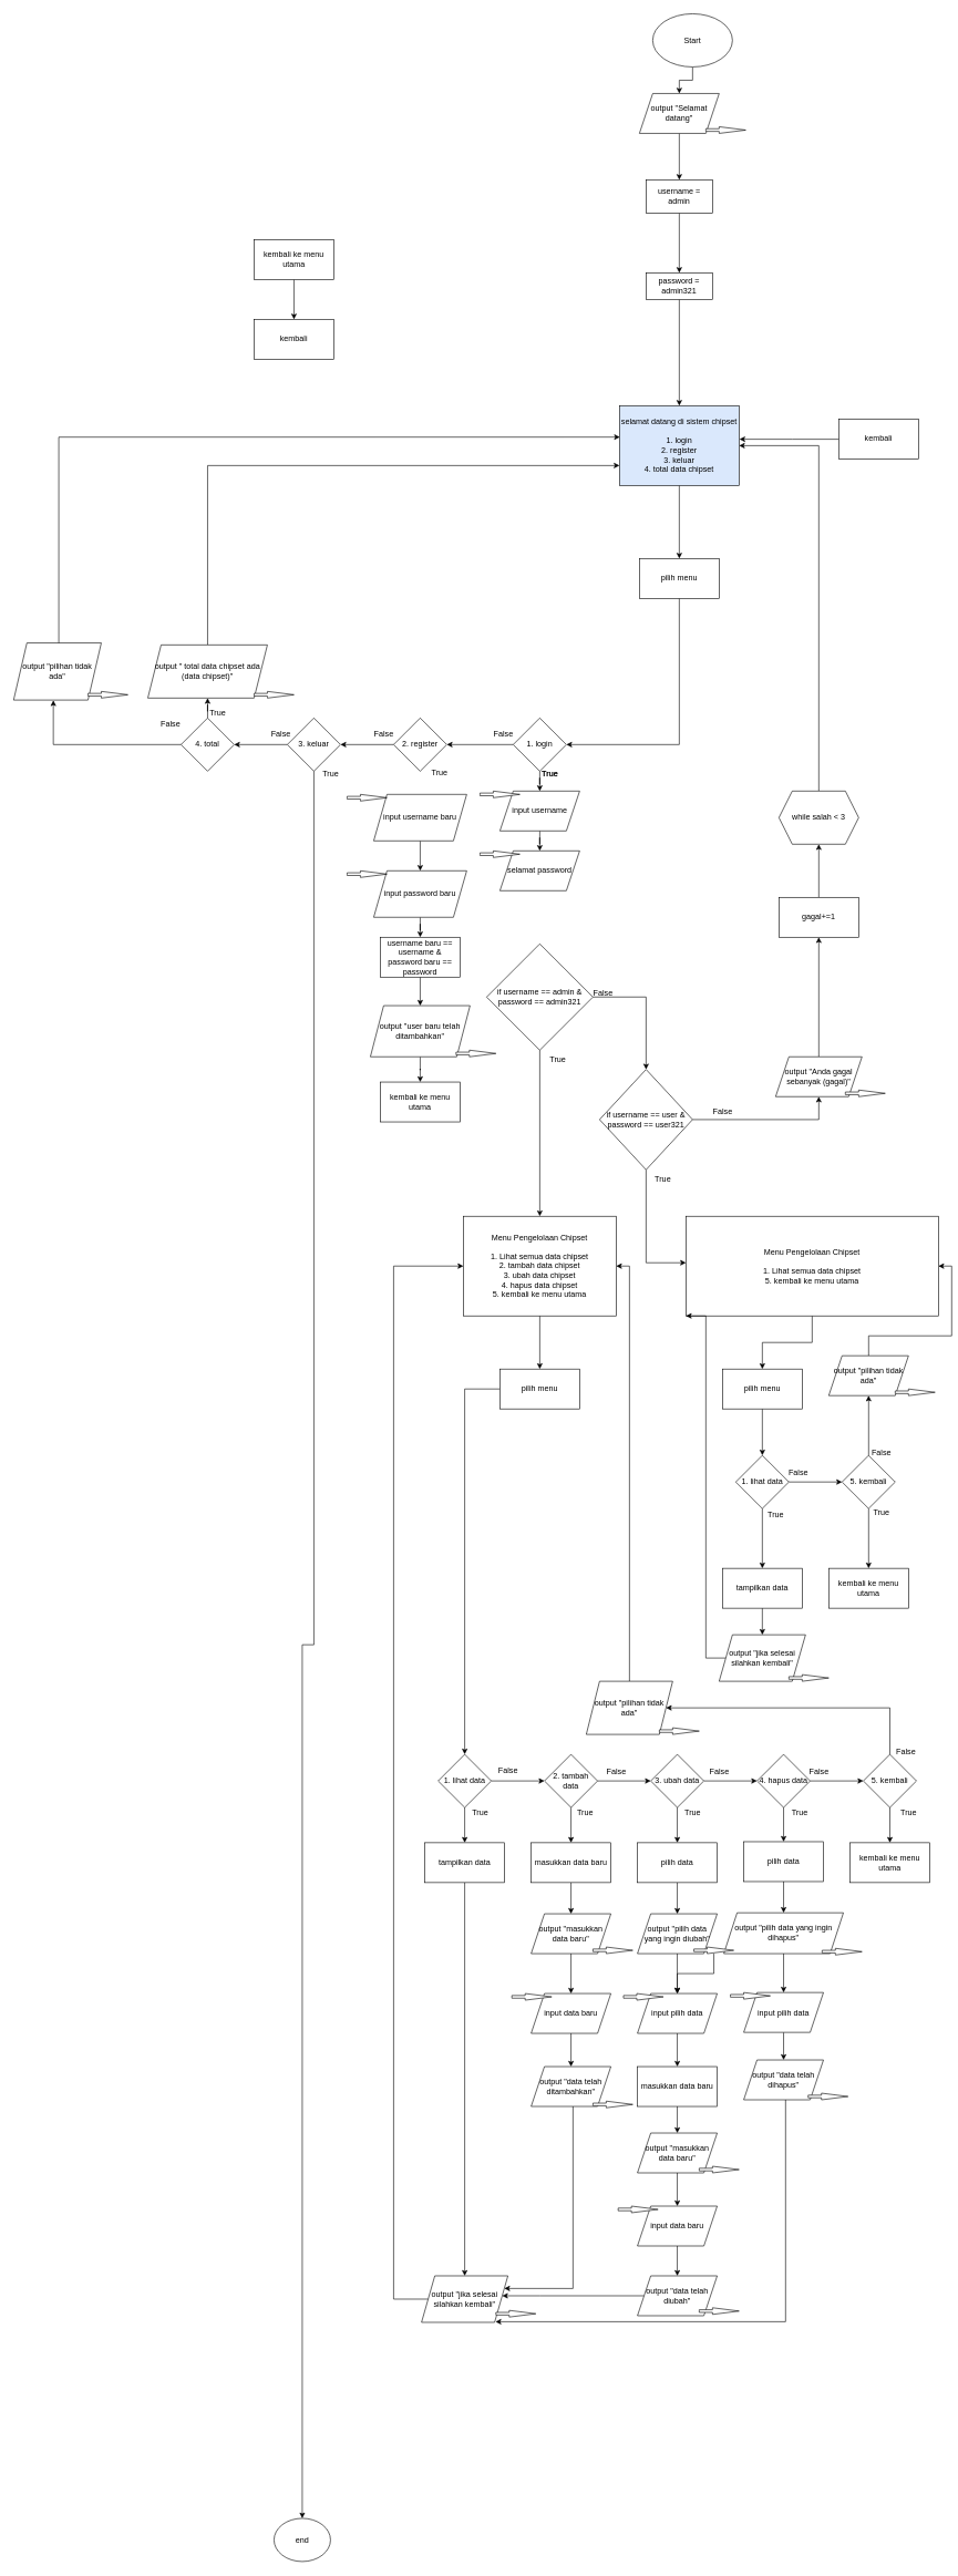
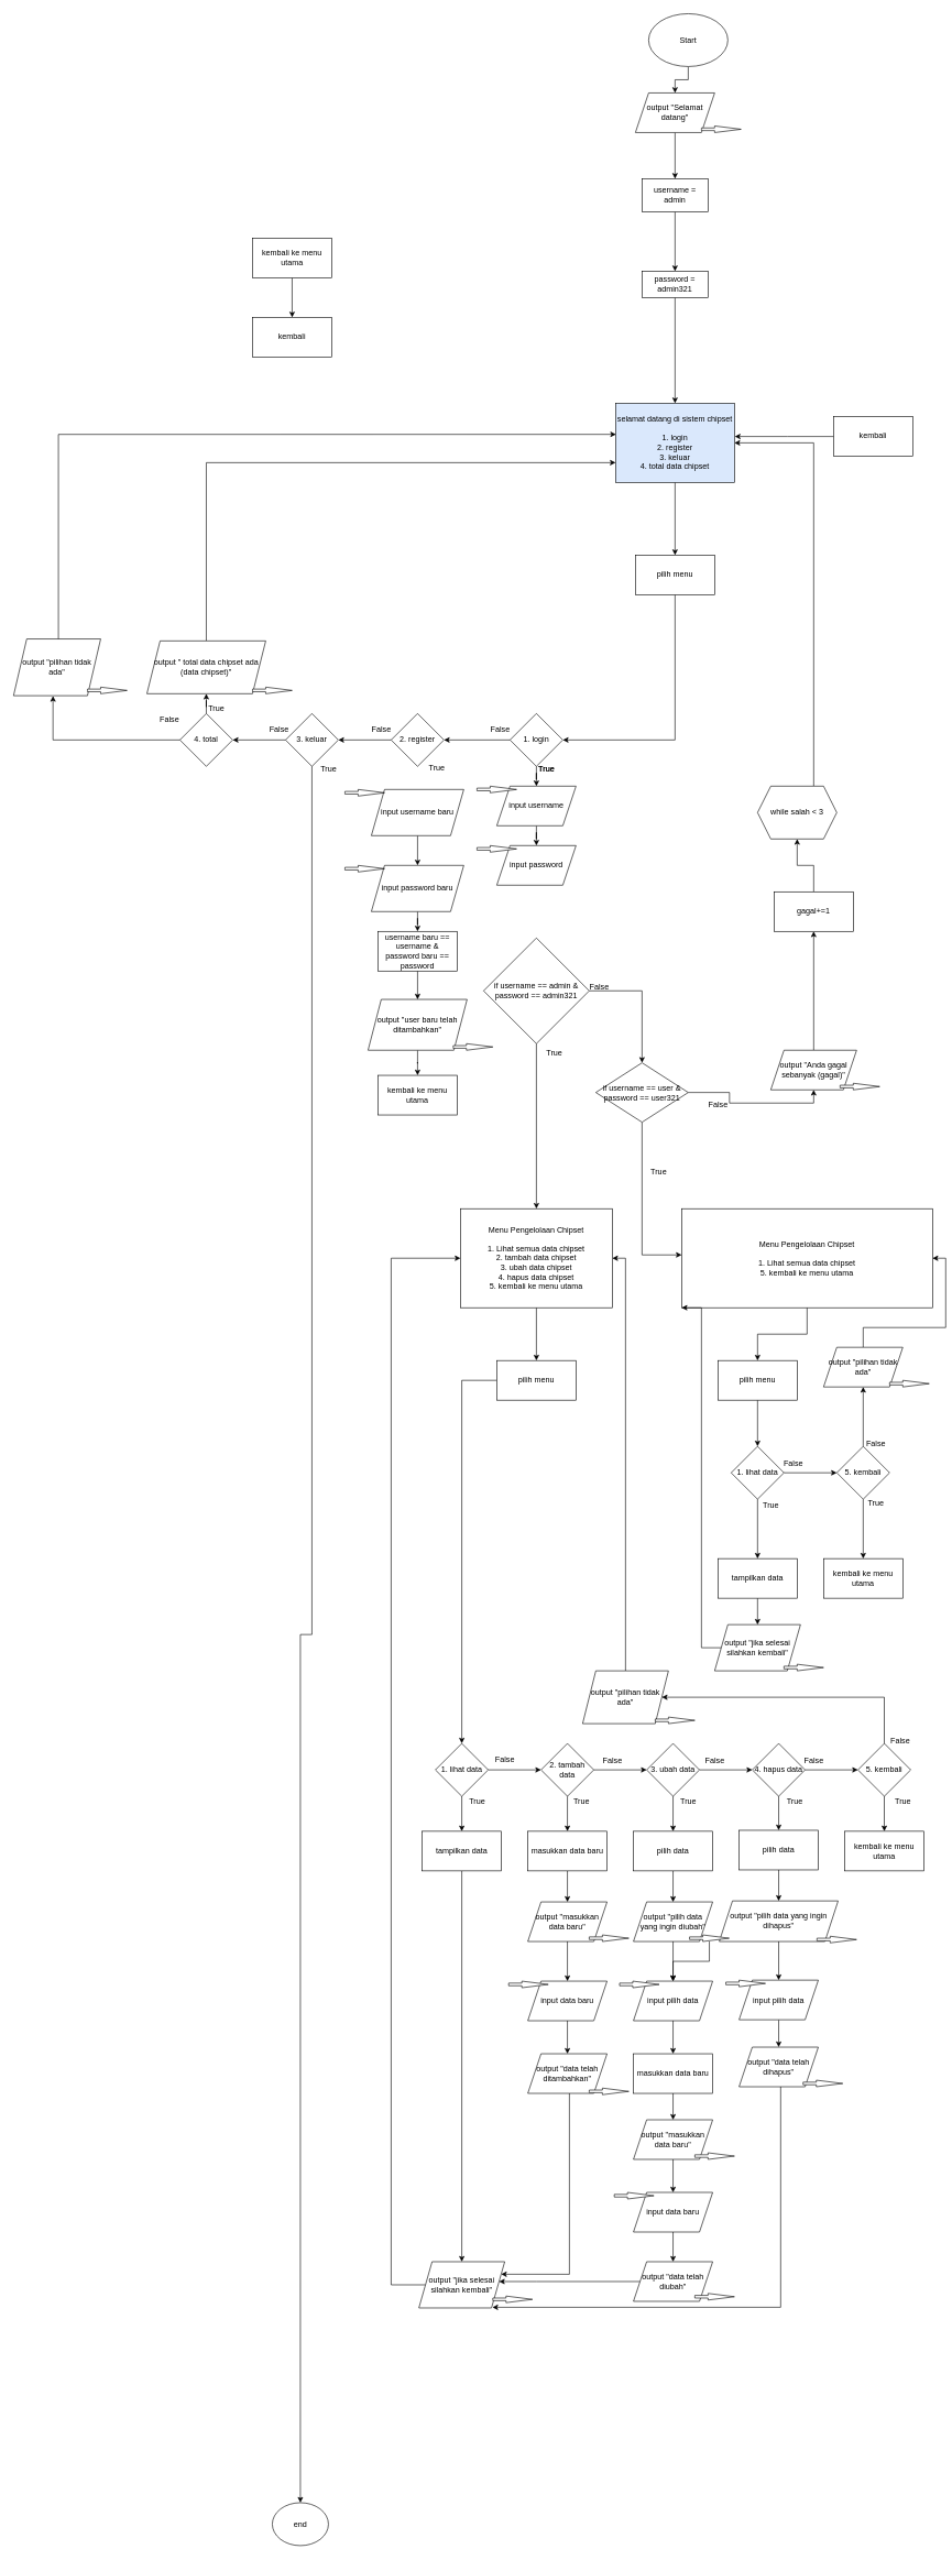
- <mxCell id="25" value="while salah &amp;lt; 3" style="shape=hexagon;perimeter=hexagonPerimeter2;whiteSpace=wrap;html=1;fixedSize=1;rounded=0;" parent="1" vertex="1"><mxGeometry x="1172" y="1190" width="120" height="80" as="geometry" /></mxCell>
+ <mxCell id="25" value="while salah &amp;lt; 3" style="shape=hexagon;perimeter=hexagonPerimeter2;whiteSpace=wrap;html=1;fixedSize=1;rounded=0;" parent="1" vertex="1"><mxGeometry x="1147" y="1190" width="120" height="80" as="geometry" /></mxCell>
- <mxCell id="28" value="selamat password" style="shape=parallelogram;perimeter=parallelogramPerimeter;whiteSpace=wrap;html=1;fixedSize=1;" parent="1" vertex="1"><mxGeometry x="752" y="1280" width="120" height="60" as="geometry" /></mxCell>
+ <mxCell id="28" value="input password" style="shape=parallelogram;perimeter=parallelogramPerimeter;whiteSpace=wrap;html=1;fixedSize=1;" parent="1" vertex="1"><mxGeometry x="752" y="1280" width="120" height="60" as="geometry" /></mxCell>
- <mxCell id="31" value="if username == user &amp;amp; password == user321" style="rhombus;whiteSpace=wrap;html=1;" vertex="1" parent="1"><mxGeometry x="902" y="1609" width="140" height="151" as="geometry" /></mxCell>
+ <mxCell id="31" value="if username == user &amp;amp; password == user321" style="rhombus;whiteSpace=wrap;html=1;" vertex="1" parent="1"><mxGeometry x="902" y="1609" width="140" height="90" as="geometry" /></mxCell>
